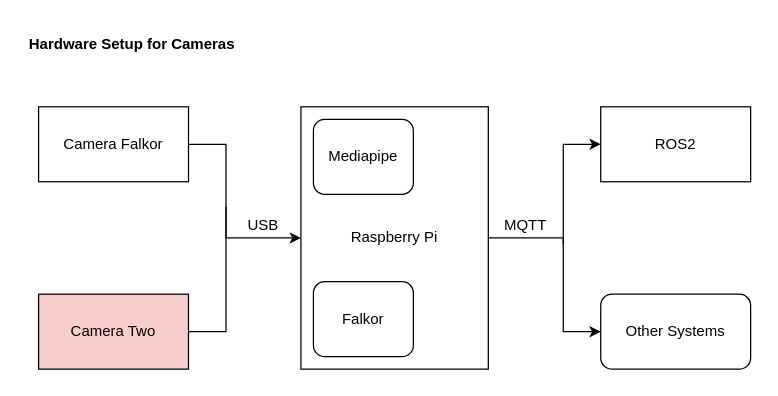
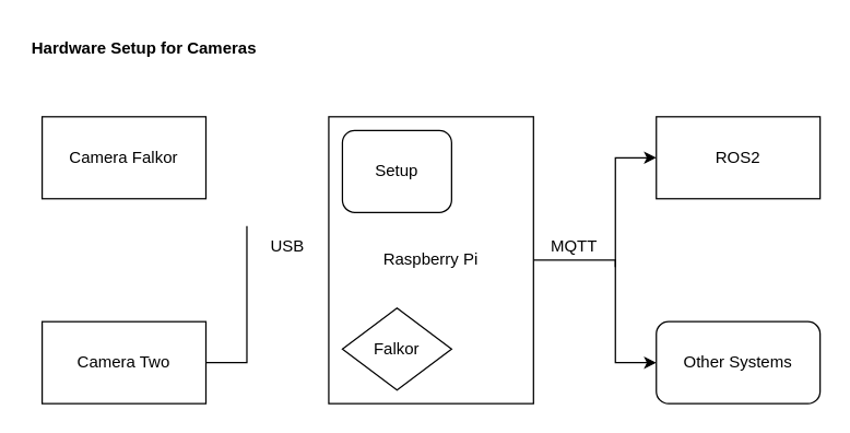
- <mxCell id="5" value="" style="endArrow=classic;html=1;rounded=0;exitX=1;exitY=0.5;exitDx=0;exitDy=0;entryX=0;entryY=0.5;entryDx=0;entryDy=0;" edge="1" parent="1" source="2" target="4"><mxGeometry width="50" height="50" relative="1" as="geometry"><mxPoint x="210" y="265" as="sourcePoint" /><mxPoint x="260" y="215" as="targetPoint" /><Array as="points"><mxPoint x="180" y="115" /><mxPoint x="180" y="190" /></Array></mxGeometry></mxCell>
- <mxCell id="7" value="Mediapipe" style="rounded=1;whiteSpace=wrap;html=1;" vertex="1" parent="1"><mxGeometry x="250" y="95" width="80" height="60" as="geometry" /></mxCell>
+ <mxCell id="7" value="Setup" style="rounded=1;whiteSpace=wrap;html=1;" vertex="1" parent="1"><mxGeometry x="250" y="95" width="80" height="60" as="geometry" /></mxCell>
- <mxCell id="8" value="Falkor" style="rounded=1;whiteSpace=wrap;html=1;" vertex="1" parent="1"><mxGeometry x="250" y="225" width="80" height="60" as="geometry" /></mxCell>
+ <mxCell id="8" value="Falkor" style="rhombus;whiteSpace=wrap;html=1;" vertex="1" parent="1"><mxGeometry x="250" y="225" width="80" height="60" as="geometry" /></mxCell>
- <mxCell id="3" value="Camera Two" style="rounded=0;whiteSpace=wrap;html=1;fillColor=#f8cecc;" vertex="1" parent="1"><mxGeometry x="30" y="235" width="120" height="60" as="geometry" /></mxCell>
+ <mxCell id="3" value="Camera Two" style="rounded=0;whiteSpace=wrap;html=1;" vertex="1" parent="1"><mxGeometry x="30" y="235" width="120" height="60" as="geometry" /></mxCell>
